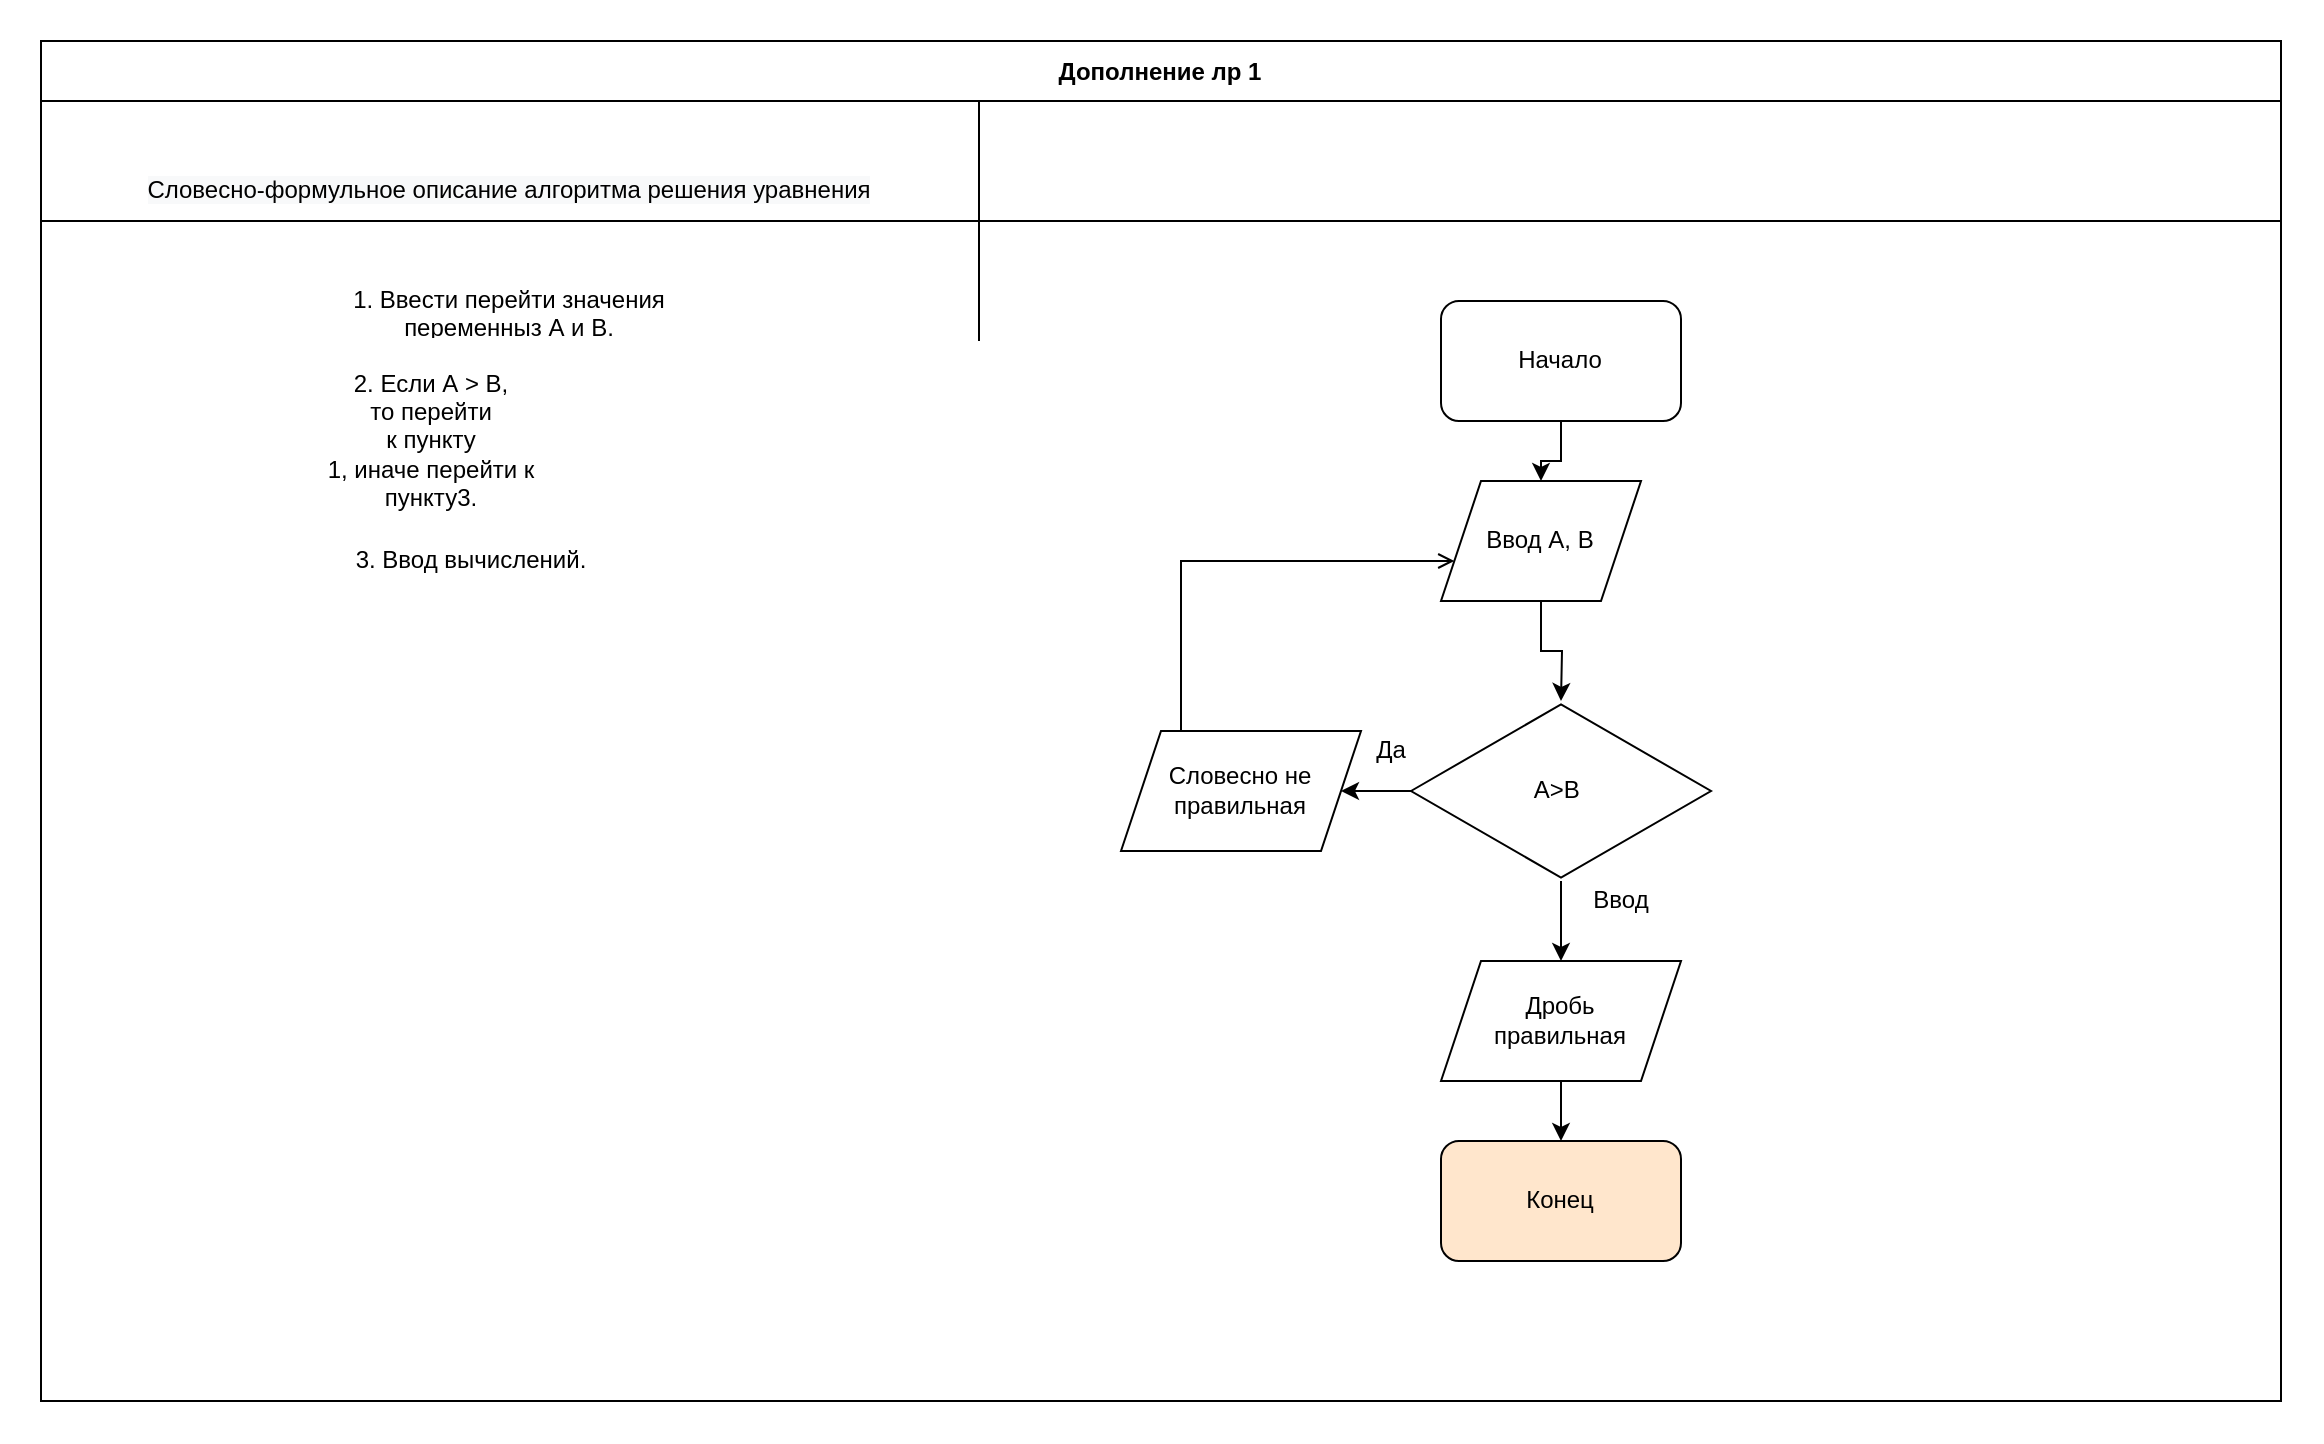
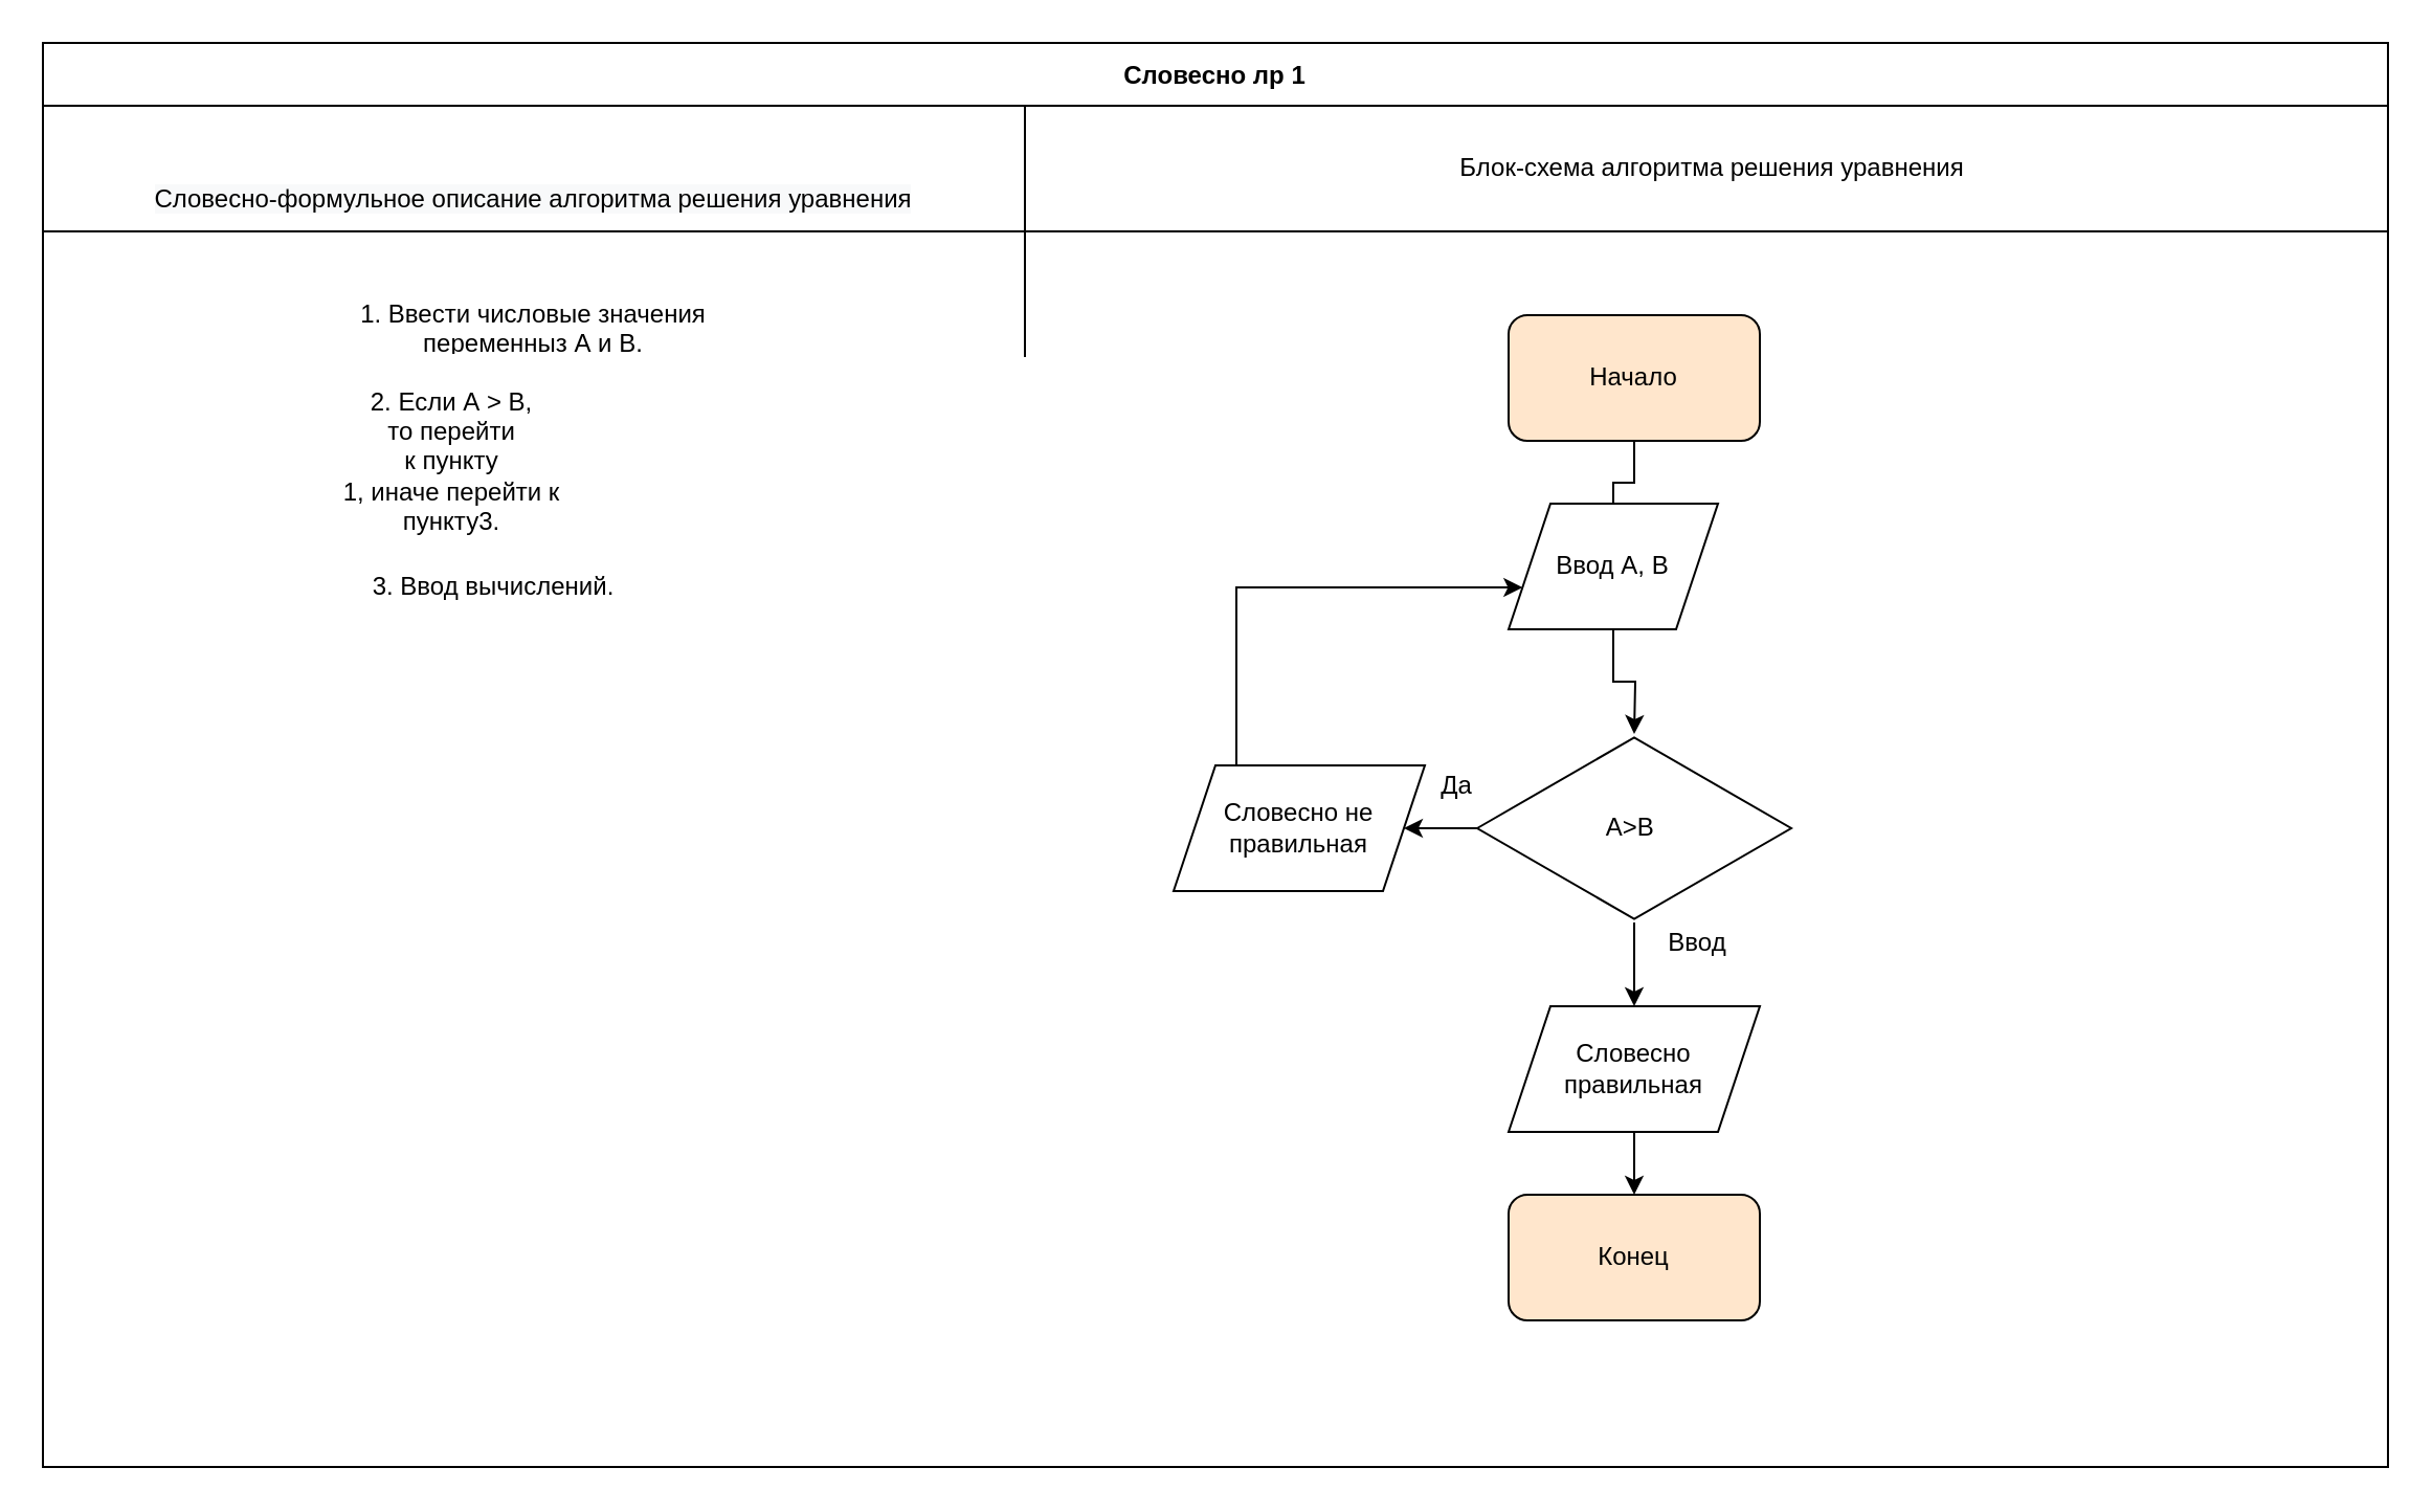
- <mxCell id="2" value="Дополнение лр 1" style="shape=table;startSize=30;container=1;collapsible=0;childLayout=tableLayout;fixedRows=1;rowLines=0;fontStyle=1;align=center;pointerEvents=1;horizontal=1;" vertex="1" parent="1"><mxGeometry x="20" y="20" width="1120" height="680" as="geometry" /></mxCell>
+ <mxCell id="2" value="Словесно лр 1" style="shape=table;startSize=30;container=1;collapsible=0;childLayout=tableLayout;fixedRows=1;rowLines=0;fontStyle=1;align=center;pointerEvents=1;horizontal=1;" vertex="1" parent="1"><mxGeometry x="20" y="20" width="1120" height="680" as="geometry" /></mxCell>
+ <mxCell id="5" value="&lt;span&gt;Блок-схема алгоритма решения уравнения&lt;/span&gt;" style="shape=partialRectangle;html=1;whiteSpace=wrap;connectable=0;fillColor=none;top=0;left=0;bottom=0;right=0;align=center;spacingLeft=6;overflow=hidden;pointerEvents=1;" vertex="1" parent="3"><mxGeometry x="469" width="651" height="60" as="geometry" /></mxCell>
- <mxCell id="10" value="1. Ввести перейти значения&lt;br&gt;&lt;font&gt;переменныз А и В.&lt;/font&gt;" style="shape=partialRectangle;html=1;whiteSpace=wrap;connectable=0;fillColor=none;top=0;left=0;bottom=0;right=0;overflow=hidden;pointerEvents=1;" vertex="1" parent="9"><mxGeometry width="469" height="30" as="geometry" /></mxCell>
+ <mxCell id="10" value="1. Ввести числовые значения&lt;br&gt;&lt;font&gt;переменныз А и В.&lt;/font&gt;" style="shape=partialRectangle;html=1;whiteSpace=wrap;connectable=0;fillColor=none;top=0;left=0;bottom=0;right=0;overflow=hidden;pointerEvents=1;" vertex="1" parent="9"><mxGeometry width="469" height="30" as="geometry" /></mxCell>
- <mxCell id="13" value="Начало" style="rounded=1;whiteSpace=wrap;html=1;align=center;verticalAlign=middle;" vertex="1" parent="1"><mxGeometry x="720" y="150" width="120" height="60" as="geometry" /></mxCell>
+ <mxCell id="13" value="Начало" style="rounded=1;whiteSpace=wrap;html=1;align=center;verticalAlign=middle;fillColor=#ffe6cc;" vertex="1" parent="1"><mxGeometry x="720" y="150" width="120" height="60" as="geometry" /></mxCell>
- <mxCell id="12" style="edgeStyle=orthogonalEdgeStyle;rounded=0;orthogonalLoop=1;jettySize=auto;html=1;" edge="1" parent="1" source="13" target="15"><mxGeometry relative="1" as="geometry"><mxPoint x="780" y="270" as="targetPoint" /></mxGeometry></mxCell>
+ <mxCell id="12" style="edgeStyle=orthogonalEdgeStyle;rounded=0;orthogonalLoop=1;jettySize=auto;html=1;endArrow=none;" edge="1" parent="1" source="13" target="15"><mxGeometry relative="1" as="geometry"><mxPoint x="780" y="270" as="targetPoint" /></mxGeometry></mxCell>
- <mxCell id="19" style="edgeStyle=orthogonalEdgeStyle;rounded=0;orthogonalLoop=1;jettySize=auto;html=1;endArrow=open;" edge="1" parent="1" source="20" target="15"><mxGeometry relative="1" as="geometry"><mxPoint x="620" y="280" as="targetPoint" /><Array as="points"><mxPoint x="590" y="280" /></Array></mxGeometry></mxCell>
+ <mxCell id="19" style="edgeStyle=orthogonalEdgeStyle;rounded=0;orthogonalLoop=1;jettySize=auto;html=1;" edge="1" parent="1" source="20" target="15"><mxGeometry relative="1" as="geometry"><mxPoint x="620" y="280" as="targetPoint" /><Array as="points"><mxPoint x="590" y="280" /></Array></mxGeometry></mxCell>
- <mxCell id="24" value="Дробь&lt;br&gt;&lt;font&gt;правильная&lt;/font&gt;" style="shape=parallelogram;perimeter=parallelogramPerimeter;whiteSpace=wrap;html=1;fixedSize=1;align=center;verticalAlign=middle;" vertex="1" parent="1"><mxGeometry x="720" y="480" width="120" height="60" as="geometry" /></mxCell>
+ <mxCell id="24" value="Словесно&lt;br&gt;&lt;font&gt;правильная&lt;/font&gt;" style="shape=parallelogram;perimeter=parallelogramPerimeter;whiteSpace=wrap;html=1;fixedSize=1;align=center;verticalAlign=middle;" vertex="1" parent="1"><mxGeometry x="720" y="480" width="120" height="60" as="geometry" /></mxCell>
